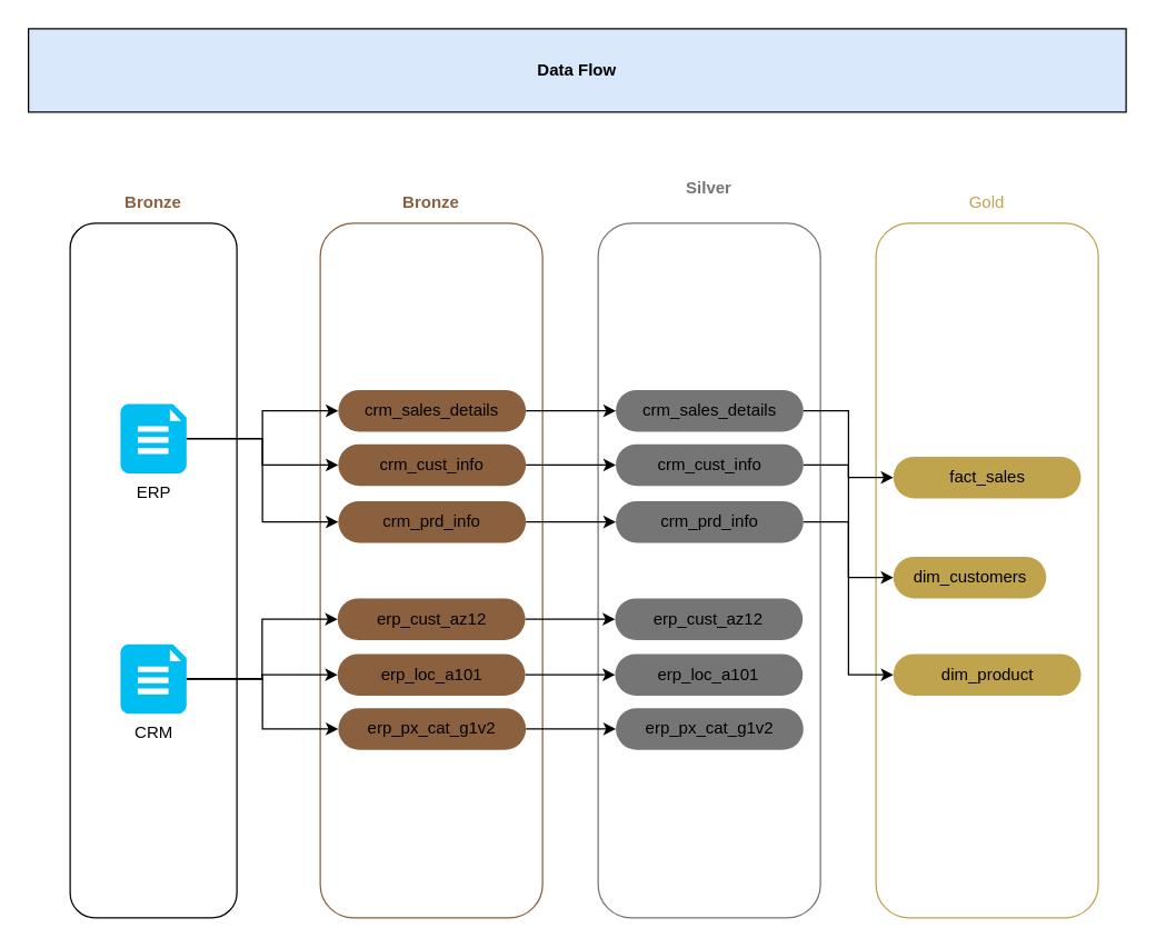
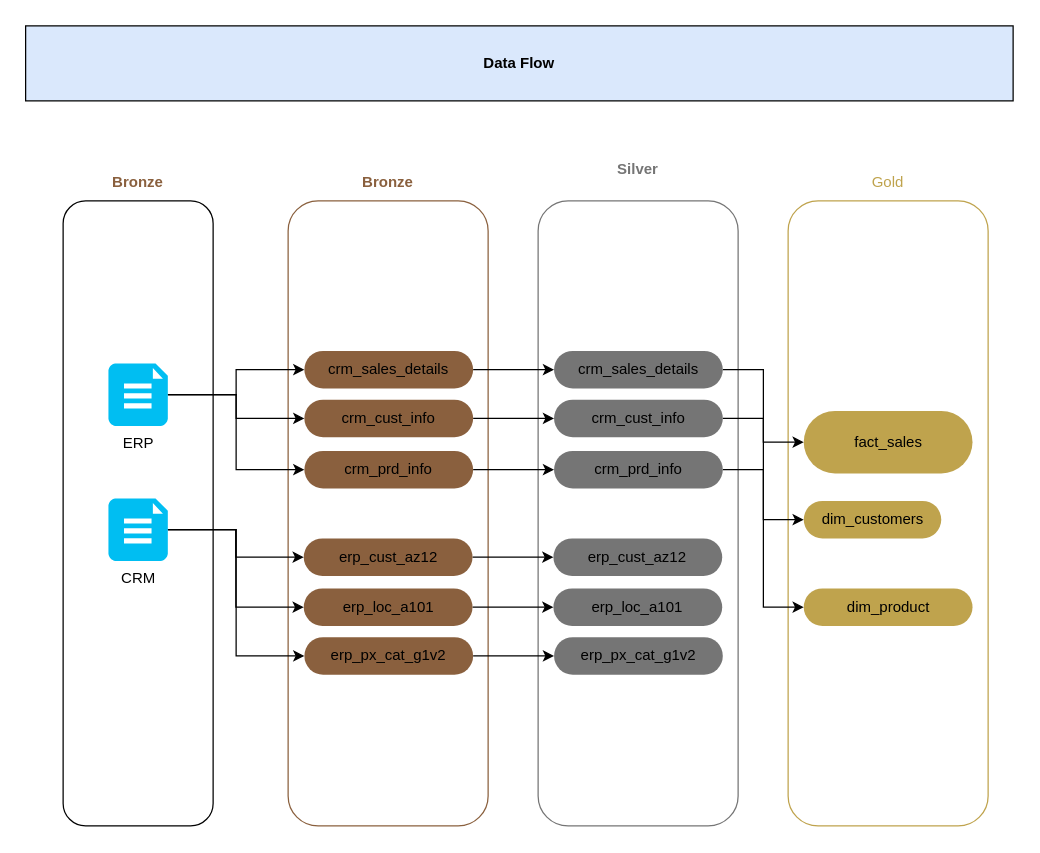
- <mxCell id="39" value="fact_sales" style="text;html=1;align=center;verticalAlign=middle;whiteSpace=wrap;rounded=1;fillColor=#BFA34D;arcSize=50;" vertex="1" parent="1"><mxGeometry x="642.5" y="328" width="135" height="30" as="geometry" /></mxCell>
+ <mxCell id="39" value="fact_sales" style="text;html=1;align=center;verticalAlign=middle;whiteSpace=wrap;rounded=1;fillColor=#BFA34D;arcSize=50;" vertex="1" parent="1"><mxGeometry x="642.5" y="328" width="135" height="50" as="geometry" /></mxCell>
- <mxCell id="16" value="CRM&lt;div&gt;&lt;br&gt;&lt;/div&gt;" style="verticalLabelPosition=bottom;html=1;verticalAlign=top;align=center;strokeColor=none;fillColor=#00BEF2;shape=mxgraph.azure.file_2;pointerEvents=1;" vertex="1" parent="1"><mxGeometry x="86.25" y="463" width="47.5" height="50" as="geometry" /></mxCell>
+ <mxCell id="16" value="CRM&lt;div&gt;&lt;br&gt;&lt;/div&gt;" style="verticalLabelPosition=bottom;html=1;verticalAlign=top;align=center;strokeColor=none;fillColor=#00BEF2;shape=mxgraph.azure.file_2;pointerEvents=1;" vertex="1" parent="1"><mxGeometry x="86.25" y="398" width="47.5" height="50" as="geometry" /></mxCell>
